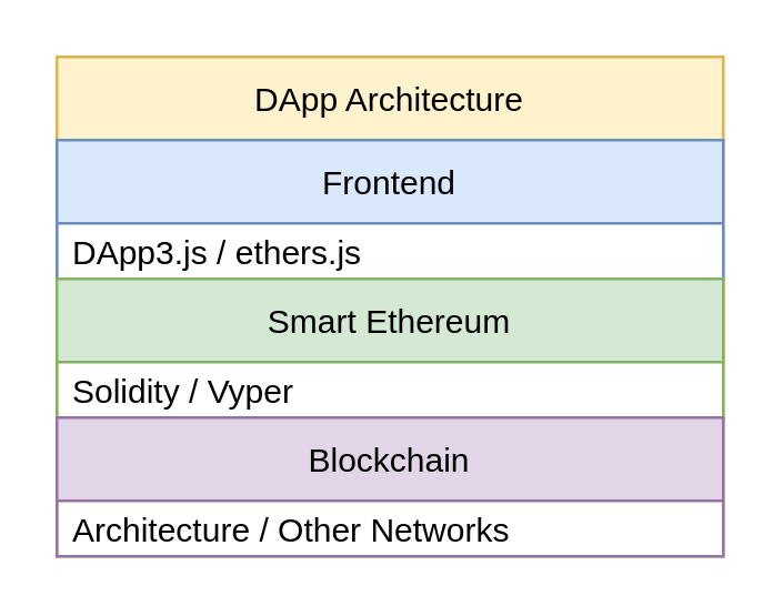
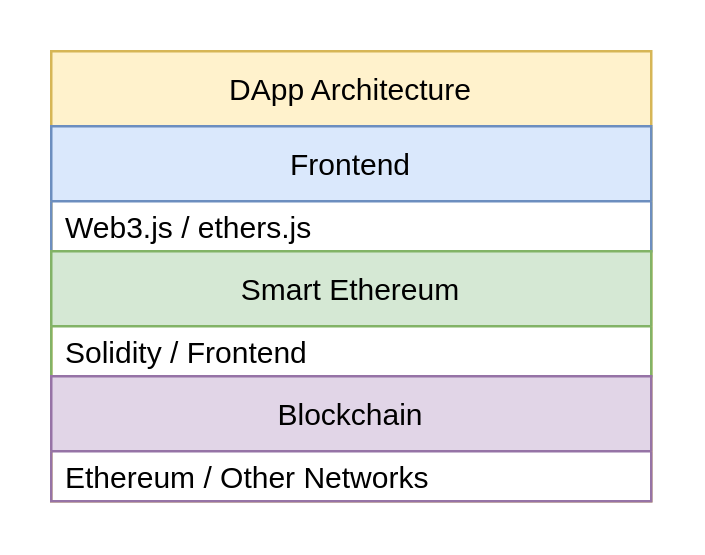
- <mxCell id="4" value="DApp3.js / ethers.js" style="text;strokeColor=none;fillColor=none;align=left;verticalAlign=middle;spacingLeft=4;spacingRight=4;overflow=hidden;points=[[0,0.5],[1,0.5]];portConstraint=eastwest;rotatable=0;" vertex="1" parent="3"><mxGeometry y="30" width="240" height="20" as="geometry" /></mxCell>
+ <mxCell id="4" value="Web3.js / ethers.js" style="text;strokeColor=none;fillColor=none;align=left;verticalAlign=middle;spacingLeft=4;spacingRight=4;overflow=hidden;points=[[0,0.5],[1,0.5]];portConstraint=eastwest;rotatable=0;" vertex="1" parent="3"><mxGeometry y="30" width="240" height="20" as="geometry" /></mxCell>
- <mxCell id="6" value="Solidity / Vyper" style="text;strokeColor=none;fillColor=none;align=left;verticalAlign=middle;spacingLeft=4;spacingRight=4;overflow=hidden;points=[[0,0.5],[1,0.5]];portConstraint=eastwest;rotatable=0;" vertex="1" parent="5"><mxGeometry y="30" width="240" height="20" as="geometry" /></mxCell>
+ <mxCell id="6" value="Solidity / Frontend" style="text;strokeColor=none;fillColor=none;align=left;verticalAlign=middle;spacingLeft=4;spacingRight=4;overflow=hidden;points=[[0,0.5],[1,0.5]];portConstraint=eastwest;rotatable=0;" vertex="1" parent="5"><mxGeometry y="30" width="240" height="20" as="geometry" /></mxCell>
- <mxCell id="8" value="Architecture / Other Networks" style="text;strokeColor=none;fillColor=none;align=left;verticalAlign=middle;spacingLeft=4;spacingRight=4;overflow=hidden;points=[[0,0.5],[1,0.5]];portConstraint=eastwest;rotatable=0;" vertex="1" parent="7"><mxGeometry y="30" width="240" height="20" as="geometry" /></mxCell>
+ <mxCell id="8" value="Ethereum / Other Networks" style="text;strokeColor=none;fillColor=none;align=left;verticalAlign=middle;spacingLeft=4;spacingRight=4;overflow=hidden;points=[[0,0.5],[1,0.5]];portConstraint=eastwest;rotatable=0;" vertex="1" parent="7"><mxGeometry y="30" width="240" height="20" as="geometry" /></mxCell>
